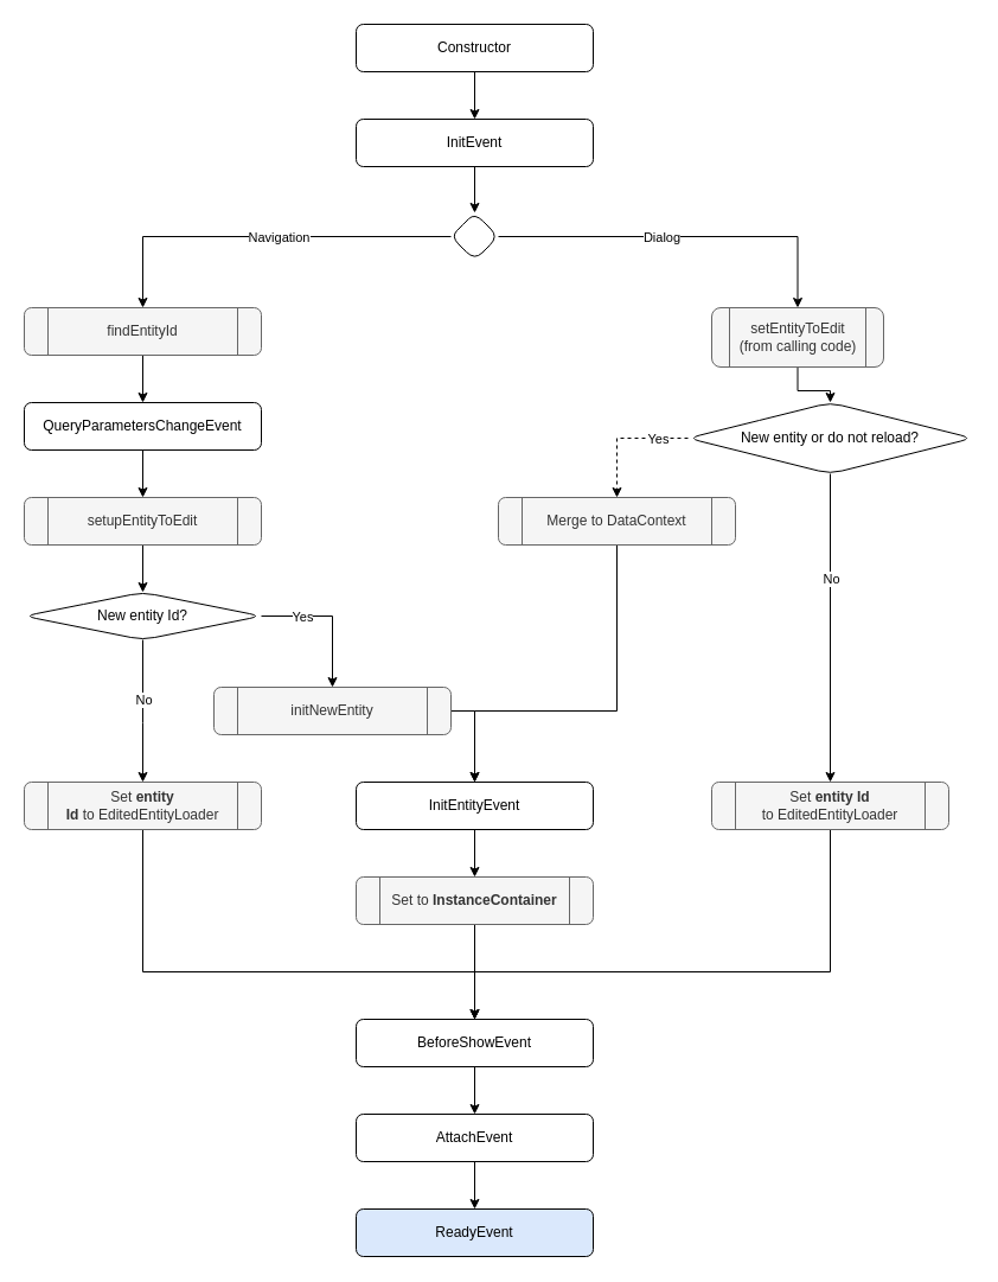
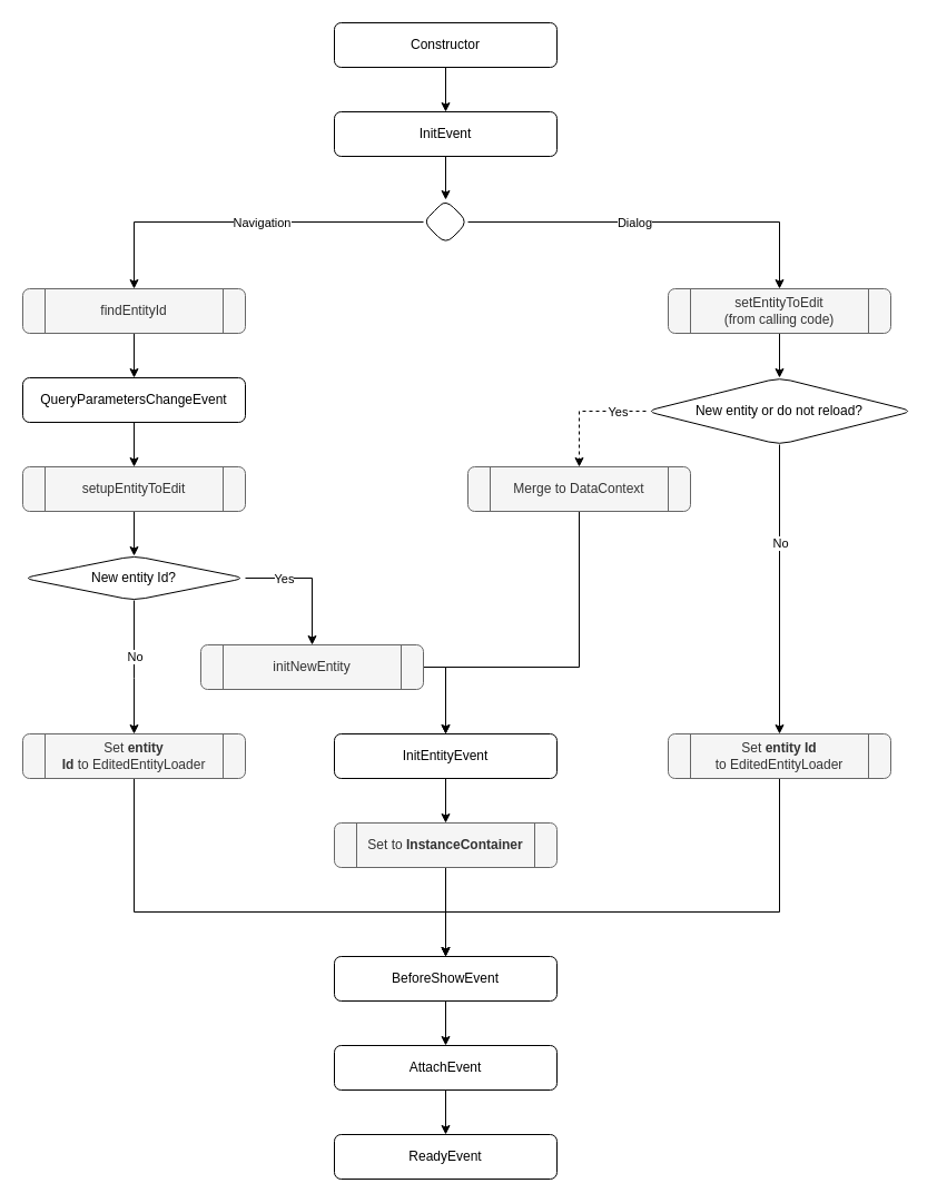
- <mxCell id="12" value="setEntityToEdit&lt;div&gt;&lt;div&gt;(from calling code)&lt;/div&gt;&lt;/div&gt;" style="shape=process;whiteSpace=wrap;html=1;backgroundOutline=1;rounded=1;fillColor=#f5f5f5;strokeColor=#666666;fontColor=#333333;" vertex="1" parent="1"><mxGeometry x="600" y="259" width="145" height="50" as="geometry" /></mxCell>
+ <mxCell id="12" value="setEntityToEdit&lt;div&gt;&lt;div&gt;(from calling code)&lt;/div&gt;&lt;/div&gt;" style="shape=process;whiteSpace=wrap;html=1;backgroundOutline=1;rounded=1;fillColor=#f5f5f5;strokeColor=#666666;fontColor=#333333;" vertex="1" parent="1"><mxGeometry x="600" y="259" width="200" height="40" as="geometry" /></mxCell>
- <mxCell id="10" value="ReadyEvent" style="whiteSpace=wrap;html=1;rounded=1;fillColor=#dae8fc;" vertex="1" parent="1"><mxGeometry x="300" y="1019" width="200" height="40" as="geometry" /></mxCell>
+ <mxCell id="10" value="ReadyEvent" style="whiteSpace=wrap;html=1;rounded=1;" vertex="1" parent="1"><mxGeometry x="300" y="1019" width="200" height="40" as="geometry" /></mxCell>
